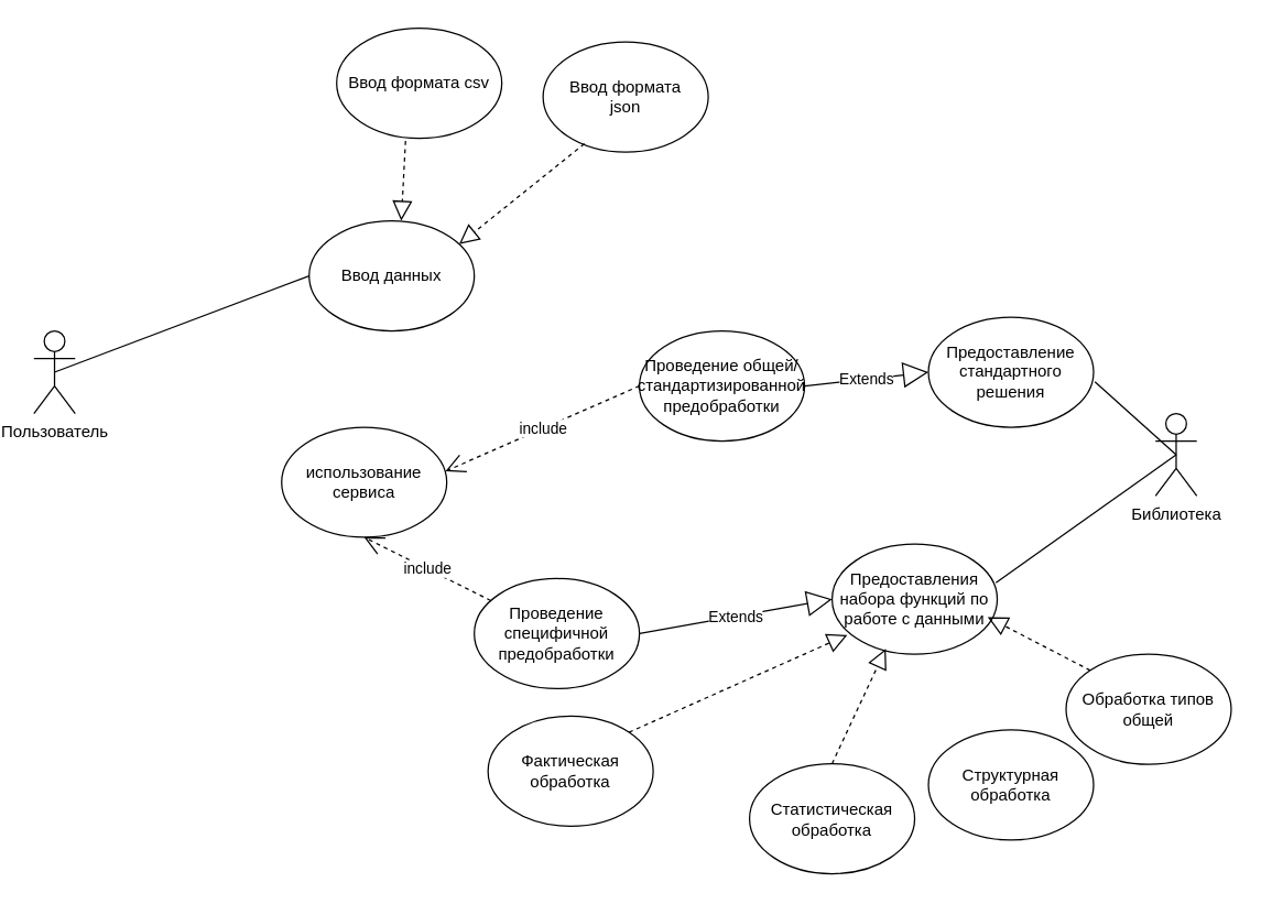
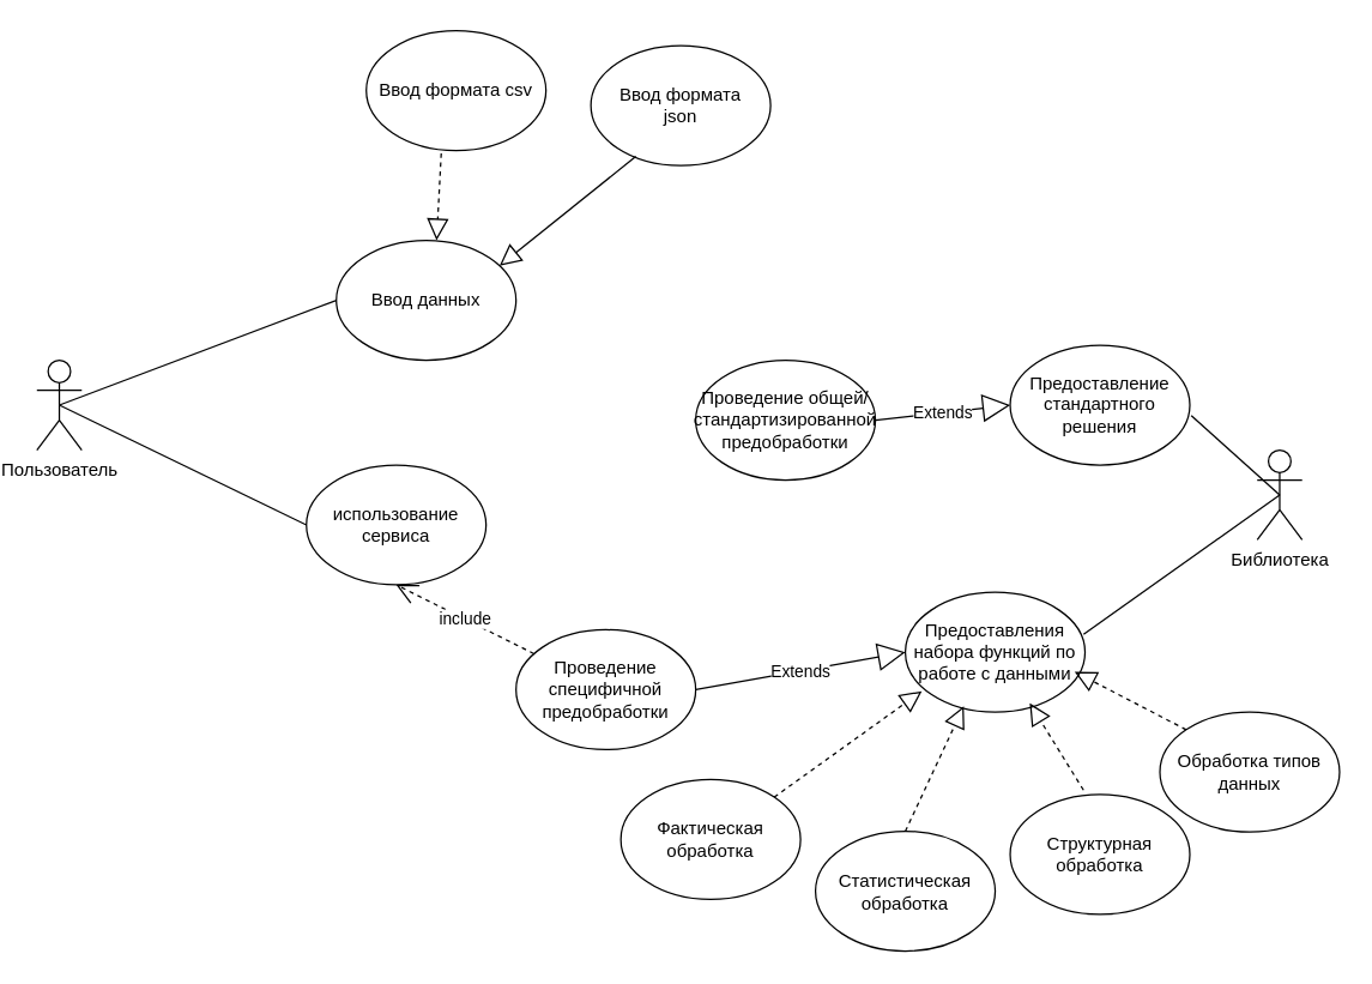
- <mxCell id="20" value="" style="endArrow=block;dashed=1;endFill=0;endSize=12;html=1;rounded=0;exitX=0.25;exitY=0.925;exitDx=0;exitDy=0;entryX=0.908;entryY=0.213;entryDx=0;entryDy=0;entryPerimeter=0;exitPerimeter=0;" edge="1" parent="1" source="3" target="6"><mxGeometry width="160" relative="1" as="geometry"><mxPoint x="400" y="160" as="sourcePoint" /><mxPoint x="397" y="218" as="targetPoint" /></mxGeometry></mxCell>
+ <mxCell id="20" value="" style="endArrow=block;dashed=0;endFill=0;endSize=12;html=1;rounded=0;exitX=0.25;exitY=0.925;exitDx=0;exitDy=0;entryX=0.908;entryY=0.213;entryDx=0;entryDy=0;entryPerimeter=0;exitPerimeter=0;" edge="1" parent="1" source="3" target="6"><mxGeometry width="160" relative="1" as="geometry"><mxPoint x="400" y="160" as="sourcePoint" /><mxPoint x="397" y="218" as="targetPoint" /></mxGeometry></mxCell>
+ <mxCell id="19" value="" style="endArrow=none;html=1;rounded=0;exitX=0.5;exitY=0.5;exitDx=0;exitDy=0;exitPerimeter=0;entryX=0;entryY=0.5;entryDx=0;entryDy=0;" edge="1" parent="1" source="4" target="7"><mxGeometry width="50" height="50" relative="1" as="geometry"><mxPoint x="470" y="400" as="sourcePoint" /><mxPoint x="520" y="350" as="targetPoint" /></mxGeometry></mxCell>
- <mxCell id="15" value="include" style="endArrow=open;endSize=12;dashed=1;html=1;rounded=0;exitX=0;exitY=0.5;exitDx=0;exitDy=0;entryX=0.992;entryY=0.4;entryDx=0;entryDy=0;entryPerimeter=0;" edge="1" parent="1" source="8" target="7"><mxGeometry width="160" relative="1" as="geometry"><mxPoint x="420" y="370" as="sourcePoint" /><mxPoint x="580" y="370" as="targetPoint" /></mxGeometry></mxCell>
+ <mxCell id="23" value="" style="endArrow=block;dashed=1;endFill=0;endSize=12;html=1;rounded=0;entryX=0.692;entryY=0.925;entryDx=0;entryDy=0;entryPerimeter=0;exitX=0.408;exitY=-0.037;exitDx=0;exitDy=0;exitPerimeter=0;" edge="1" parent="1" source="28" target="10"><mxGeometry width="160" relative="1" as="geometry"><mxPoint x="660" y="520" as="sourcePoint" /><mxPoint x="761" y="627" as="targetPoint" /></mxGeometry></mxCell>
- <mxCell id="26" value="Обработка типов общей" style="ellipse;whiteSpace=wrap;html=1;" vertex="1" parent="1"><mxGeometry x="770" y="475" width="120" height="80" as="geometry" /></mxCell>
+ <mxCell id="26" value="Обработка типов данных" style="ellipse;whiteSpace=wrap;html=1;" vertex="1" parent="1"><mxGeometry x="770" y="475" width="120" height="80" as="geometry" /></mxCell>
- <mxCell id="29" value="Фактическая обработка" style="ellipse;whiteSpace=wrap;html=1;" vertex="1" parent="1"><mxGeometry x="350" y="520" width="120" height="80" as="geometry" /></mxCell>
+ <mxCell id="29" value="Фактическая обработка" style="ellipse;whiteSpace=wrap;html=1;" vertex="1" parent="1"><mxGeometry x="410" y="520" width="120" height="80" as="geometry" /></mxCell>
